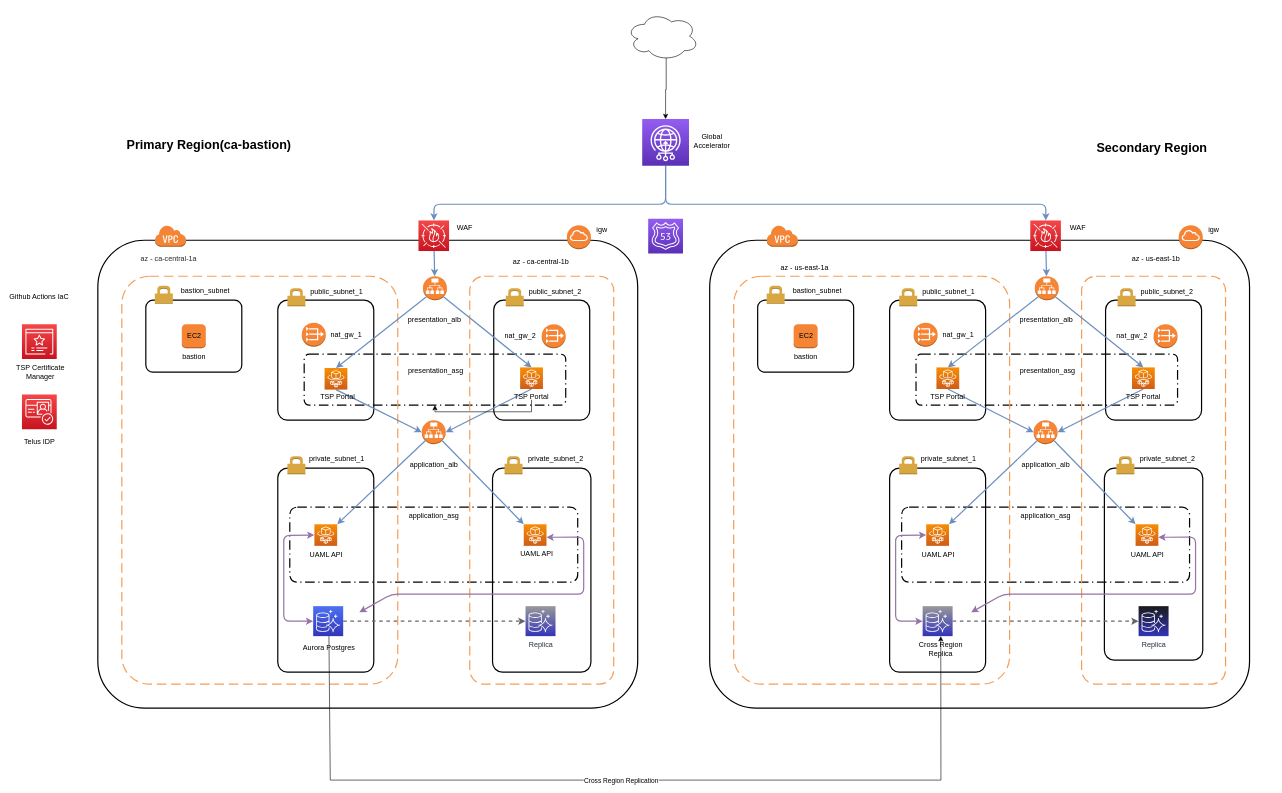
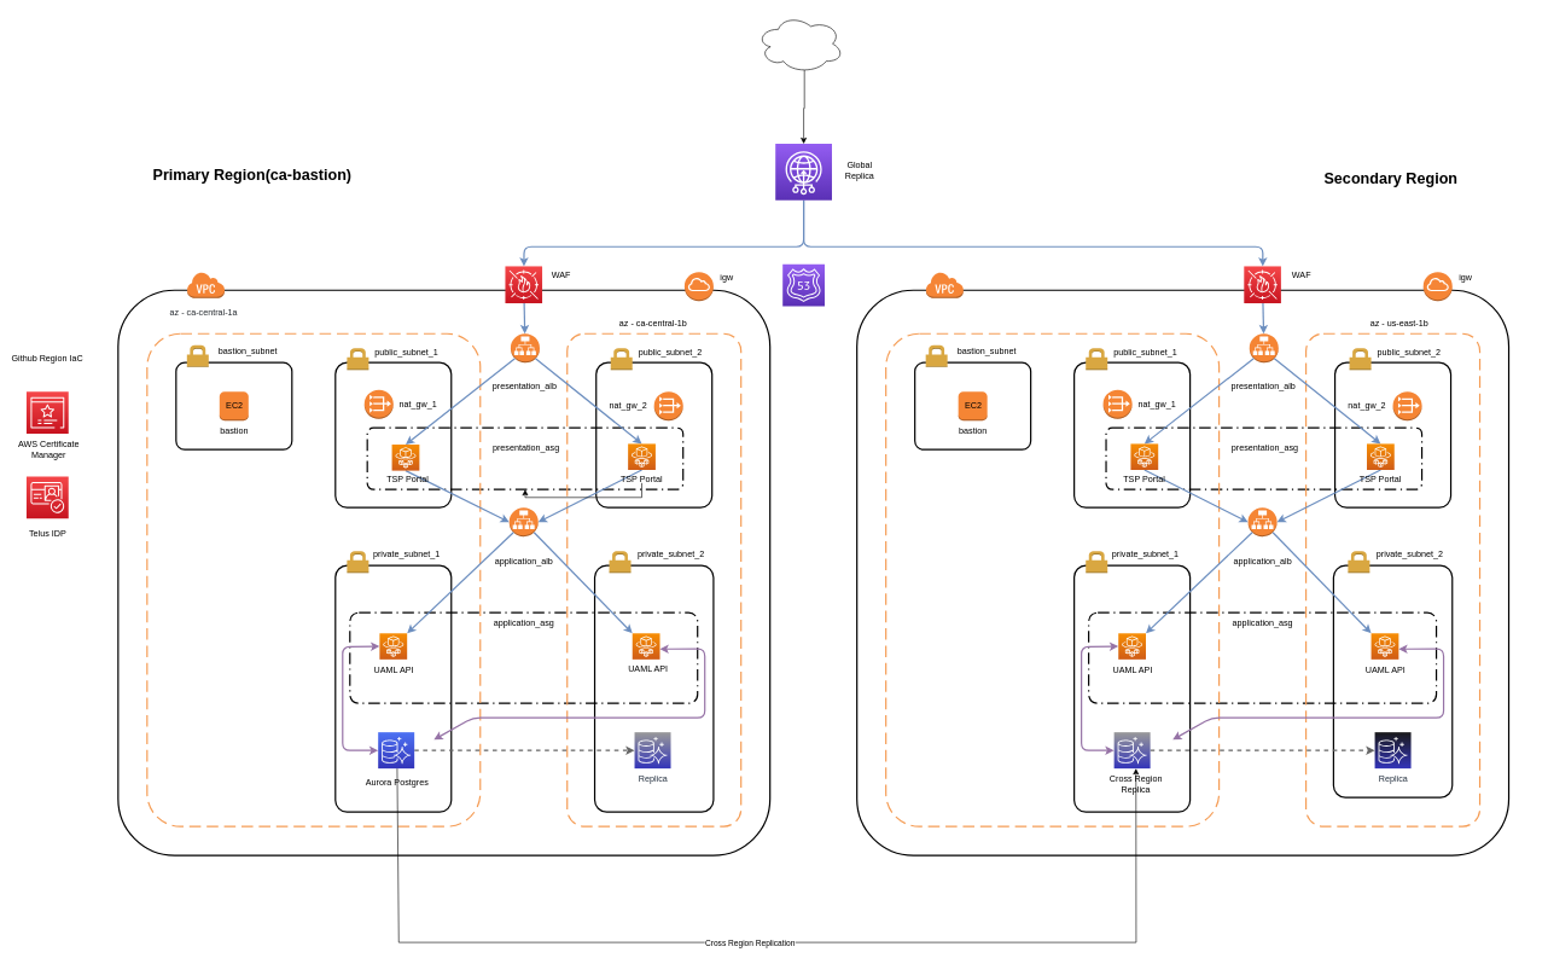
- <mxCell id="136" value="Global Accelerator" style="text;html=1;strokeColor=none;fillColor=none;align=center;verticalAlign=middle;whiteSpace=wrap;rounded=0;" vertex="1" parent="1"><mxGeometry x="1156" y="229" width="60.75" height="9" as="geometry" /></mxCell>
+ <mxCell id="136" value="Global Replica" style="text;html=1;strokeColor=none;fillColor=none;align=center;verticalAlign=middle;whiteSpace=wrap;rounded=0;" vertex="1" parent="1"><mxGeometry x="1156" y="229" width="60.75" height="9" as="geometry" /></mxCell>
- <mxCell id="110" value="az - us-east-1b" style="text;html=1;strokeColor=none;fillColor=none;align=center;verticalAlign=middle;whiteSpace=wrap;rounded=0;" parent="1" vertex="1"><mxGeometry x="1885" y="421" width="82.5" height="20" as="geometry" /></mxCell>
+ <mxCell id="110" value="az - us-east-1b" style="text;html=1;strokeColor=none;fillColor=none;align=center;verticalAlign=middle;whiteSpace=wrap;rounded=0;" parent="1" vertex="1"><mxGeometry x="1890" y="436" width="82.5" height="20" as="geometry" /></mxCell>
- <mxCell id="49" value="az - ca-central-1b" style="text;html=1;strokeColor=none;fillColor=none;align=center;verticalAlign=middle;whiteSpace=wrap;rounded=0;" parent="1" vertex="1"><mxGeometry x="850" y="426" width="102.5" height="20" as="geometry" /></mxCell>
+ <mxCell id="49" value="az - ca-central-1b" style="text;html=1;strokeColor=none;fillColor=none;align=center;verticalAlign=middle;whiteSpace=wrap;rounded=0;" parent="1" vertex="1"><mxGeometry x="850" y="436" width="102.5" height="20" as="geometry" /></mxCell>
- <mxCell id="109" value="az - us-east-1a" style="text;html=1;strokeColor=none;fillColor=none;align=center;verticalAlign=middle;whiteSpace=wrap;rounded=0;" parent="1" vertex="1"><mxGeometry x="1290.5" y="436" width="99.5" height="20" as="geometry" /></mxCell>
- <mxCell id="64" value="Github Actions IaC" style="shape=image;verticalLabelPosition=bottom;labelBackgroundColor=default;verticalAlign=top;aspect=fixed;imageAspect=0;image=https://seeklogo.com/images/G/github-actions-logo-031704BDC6-seeklogo.com.png;" parent="1" vertex="1"><mxGeometry x="40" y="430" width="50" height="50" as="geometry" /></mxCell>
+ <mxCell id="64" value="Github Region IaC" style="shape=image;verticalLabelPosition=bottom;labelBackgroundColor=default;verticalAlign=top;aspect=fixed;imageAspect=0;image=https://seeklogo.com/images/G/github-actions-logo-031704BDC6-seeklogo.com.png;" parent="1" vertex="1"><mxGeometry x="40" y="430" width="50" height="50" as="geometry" /></mxCell>
- <mxCell id="138" value="TSP Certificate Manager" style="text;html=1;strokeColor=none;fillColor=none;align=center;verticalAlign=middle;whiteSpace=wrap;rounded=0;" vertex="1" parent="1"><mxGeometry x="20" y="615" width="94" height="9" as="geometry" /></mxCell>
+ <mxCell id="138" value="AWS Certificate Manager" style="text;html=1;strokeColor=none;fillColor=none;align=center;verticalAlign=middle;whiteSpace=wrap;rounded=0;" vertex="1" parent="1"><mxGeometry x="20" y="615" width="94" height="9" as="geometry" /></mxCell>
